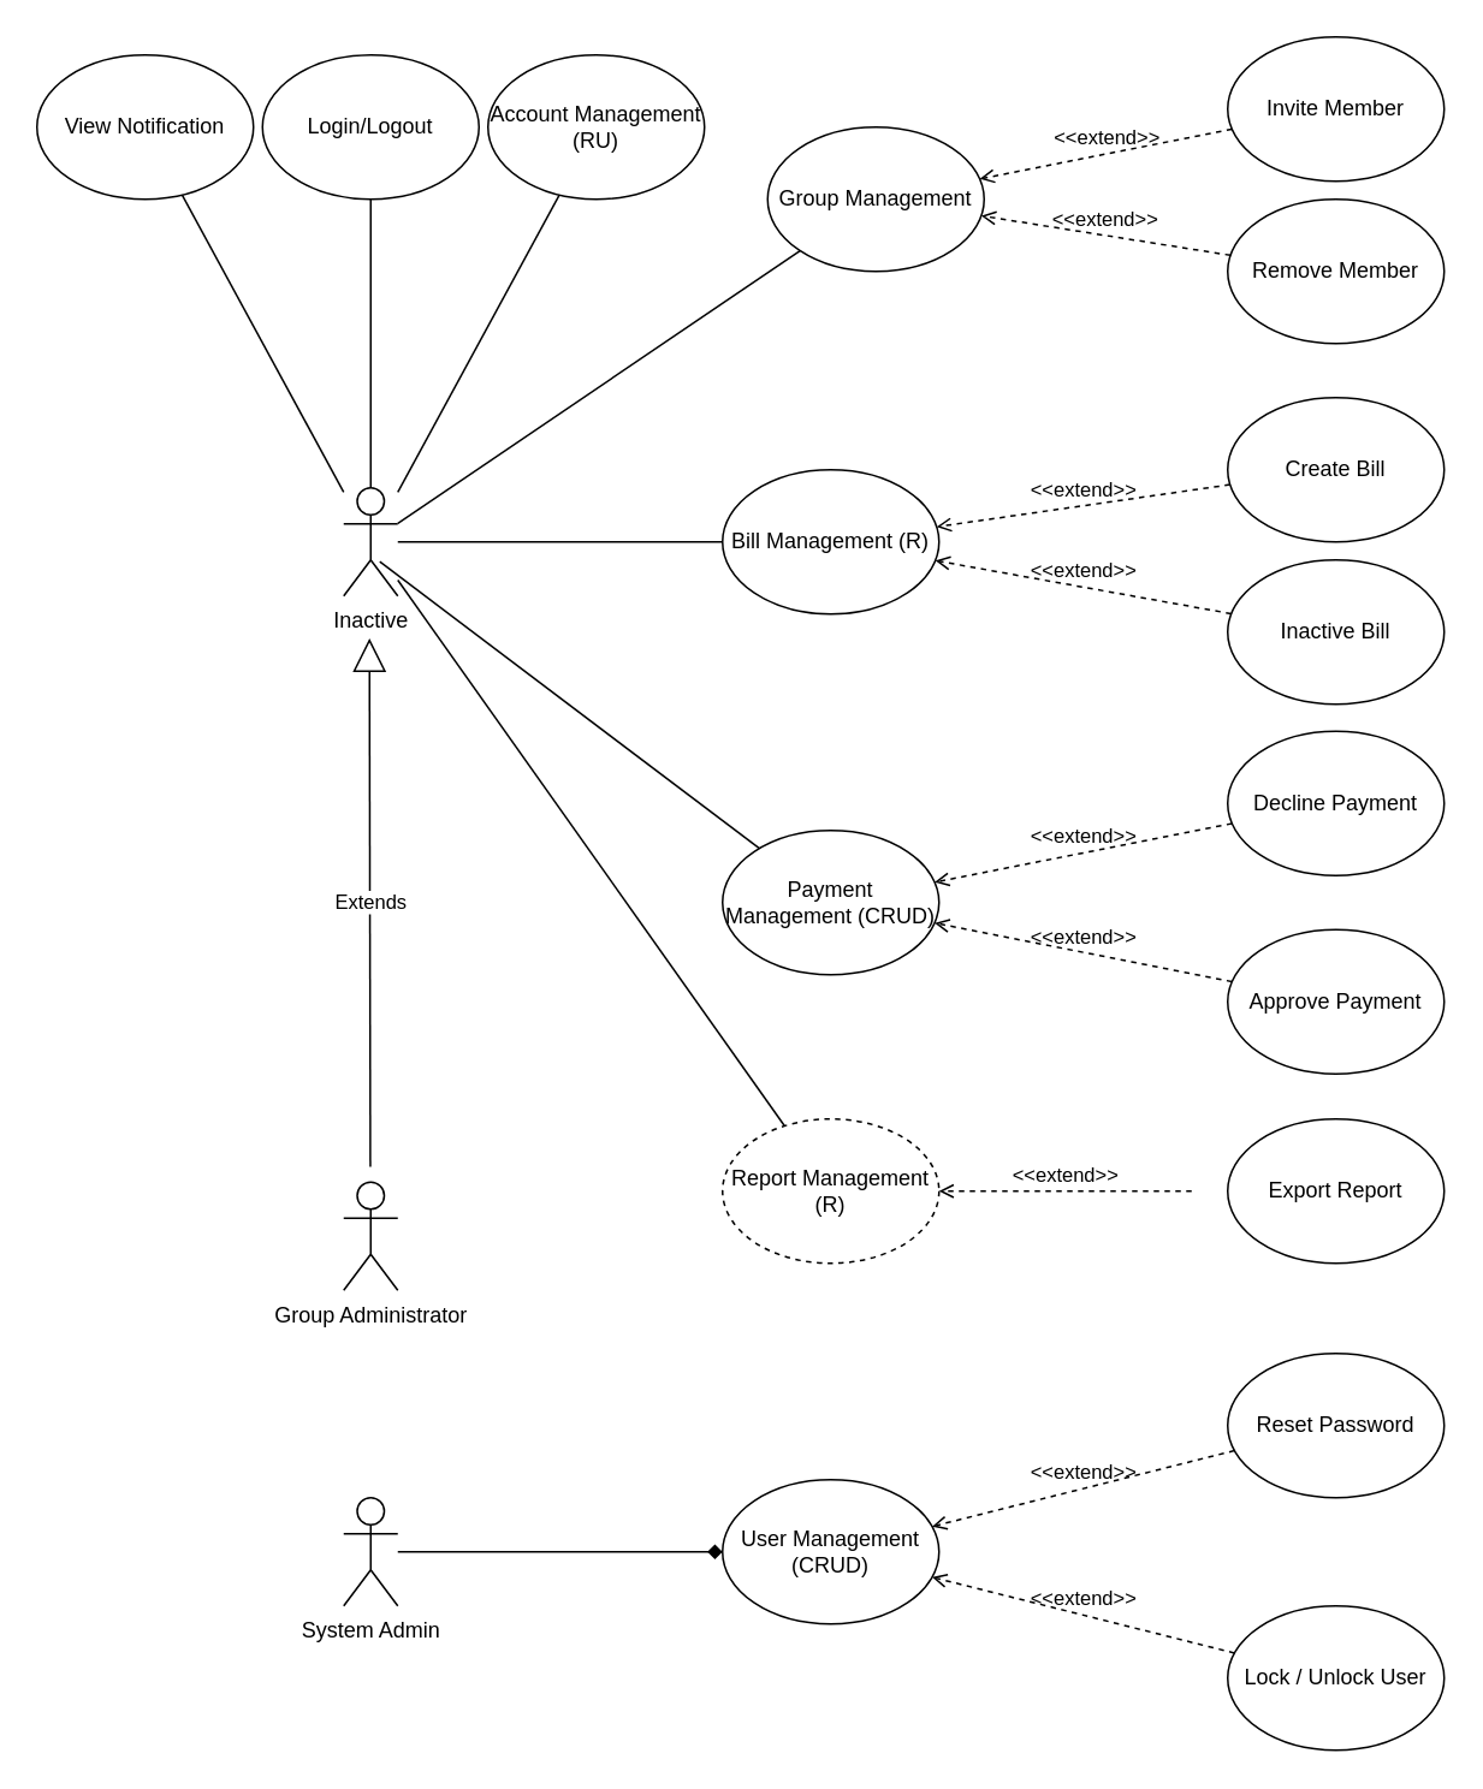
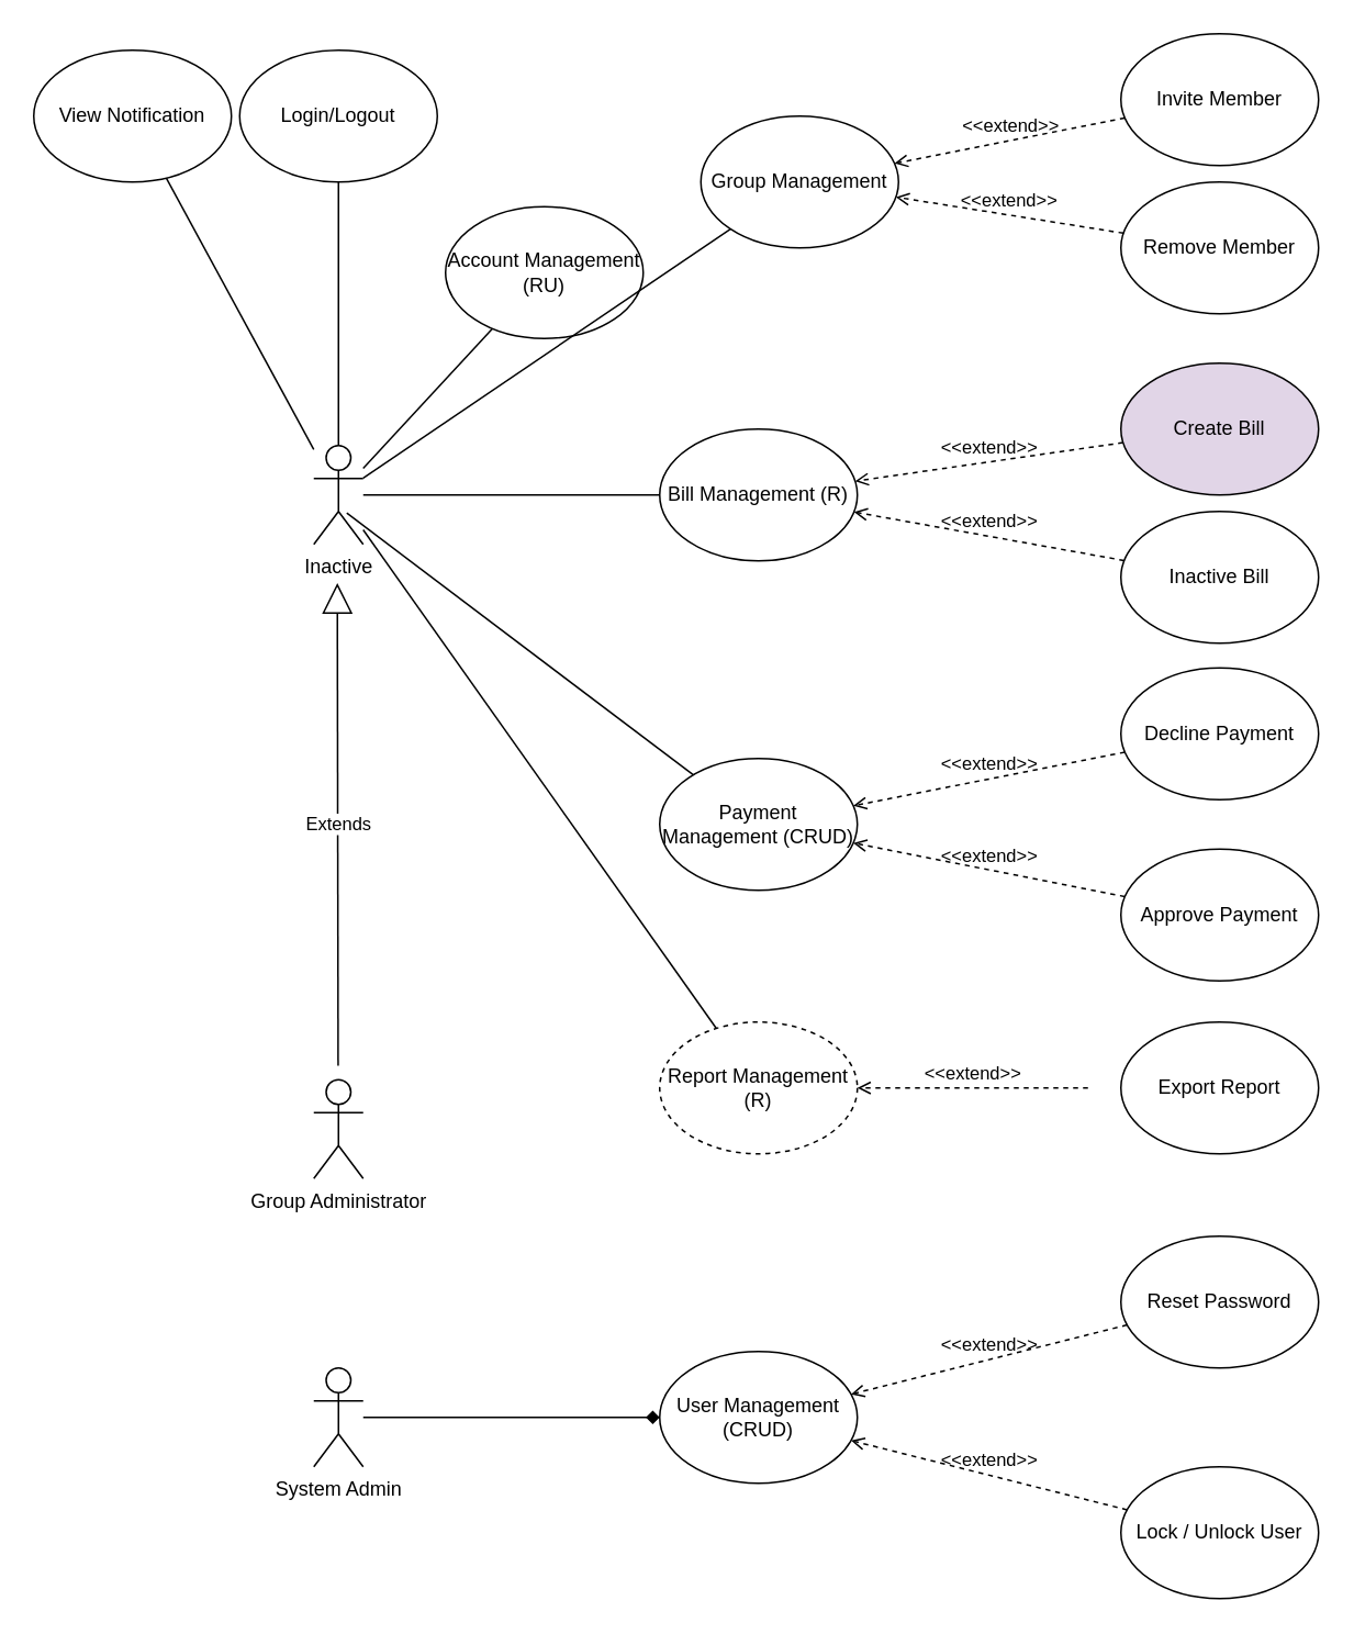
- <mxCell id="11" value="Account Management&lt;br&gt;(RU)" style="ellipse;whiteSpace=wrap;html=1;" parent="1" vertex="1"><mxGeometry x="270" y="30" width="120" height="80" as="geometry" /></mxCell>
+ <mxCell id="11" value="Account Management&lt;br&gt;(RU)" style="ellipse;whiteSpace=wrap;html=1;" parent="1" vertex="1"><mxGeometry x="270" y="125" width="120" height="80" as="geometry" /></mxCell>
- <mxCell id="14" value="Create Bill" style="ellipse;whiteSpace=wrap;html=1;" vertex="1" parent="1"><mxGeometry x="680" y="220" width="120" height="80" as="geometry" /></mxCell>
+ <mxCell id="14" value="Create Bill" style="ellipse;whiteSpace=wrap;html=1;fillColor=#e1d5e7;" vertex="1" parent="1"><mxGeometry x="680" y="220" width="120" height="80" as="geometry" /></mxCell>
